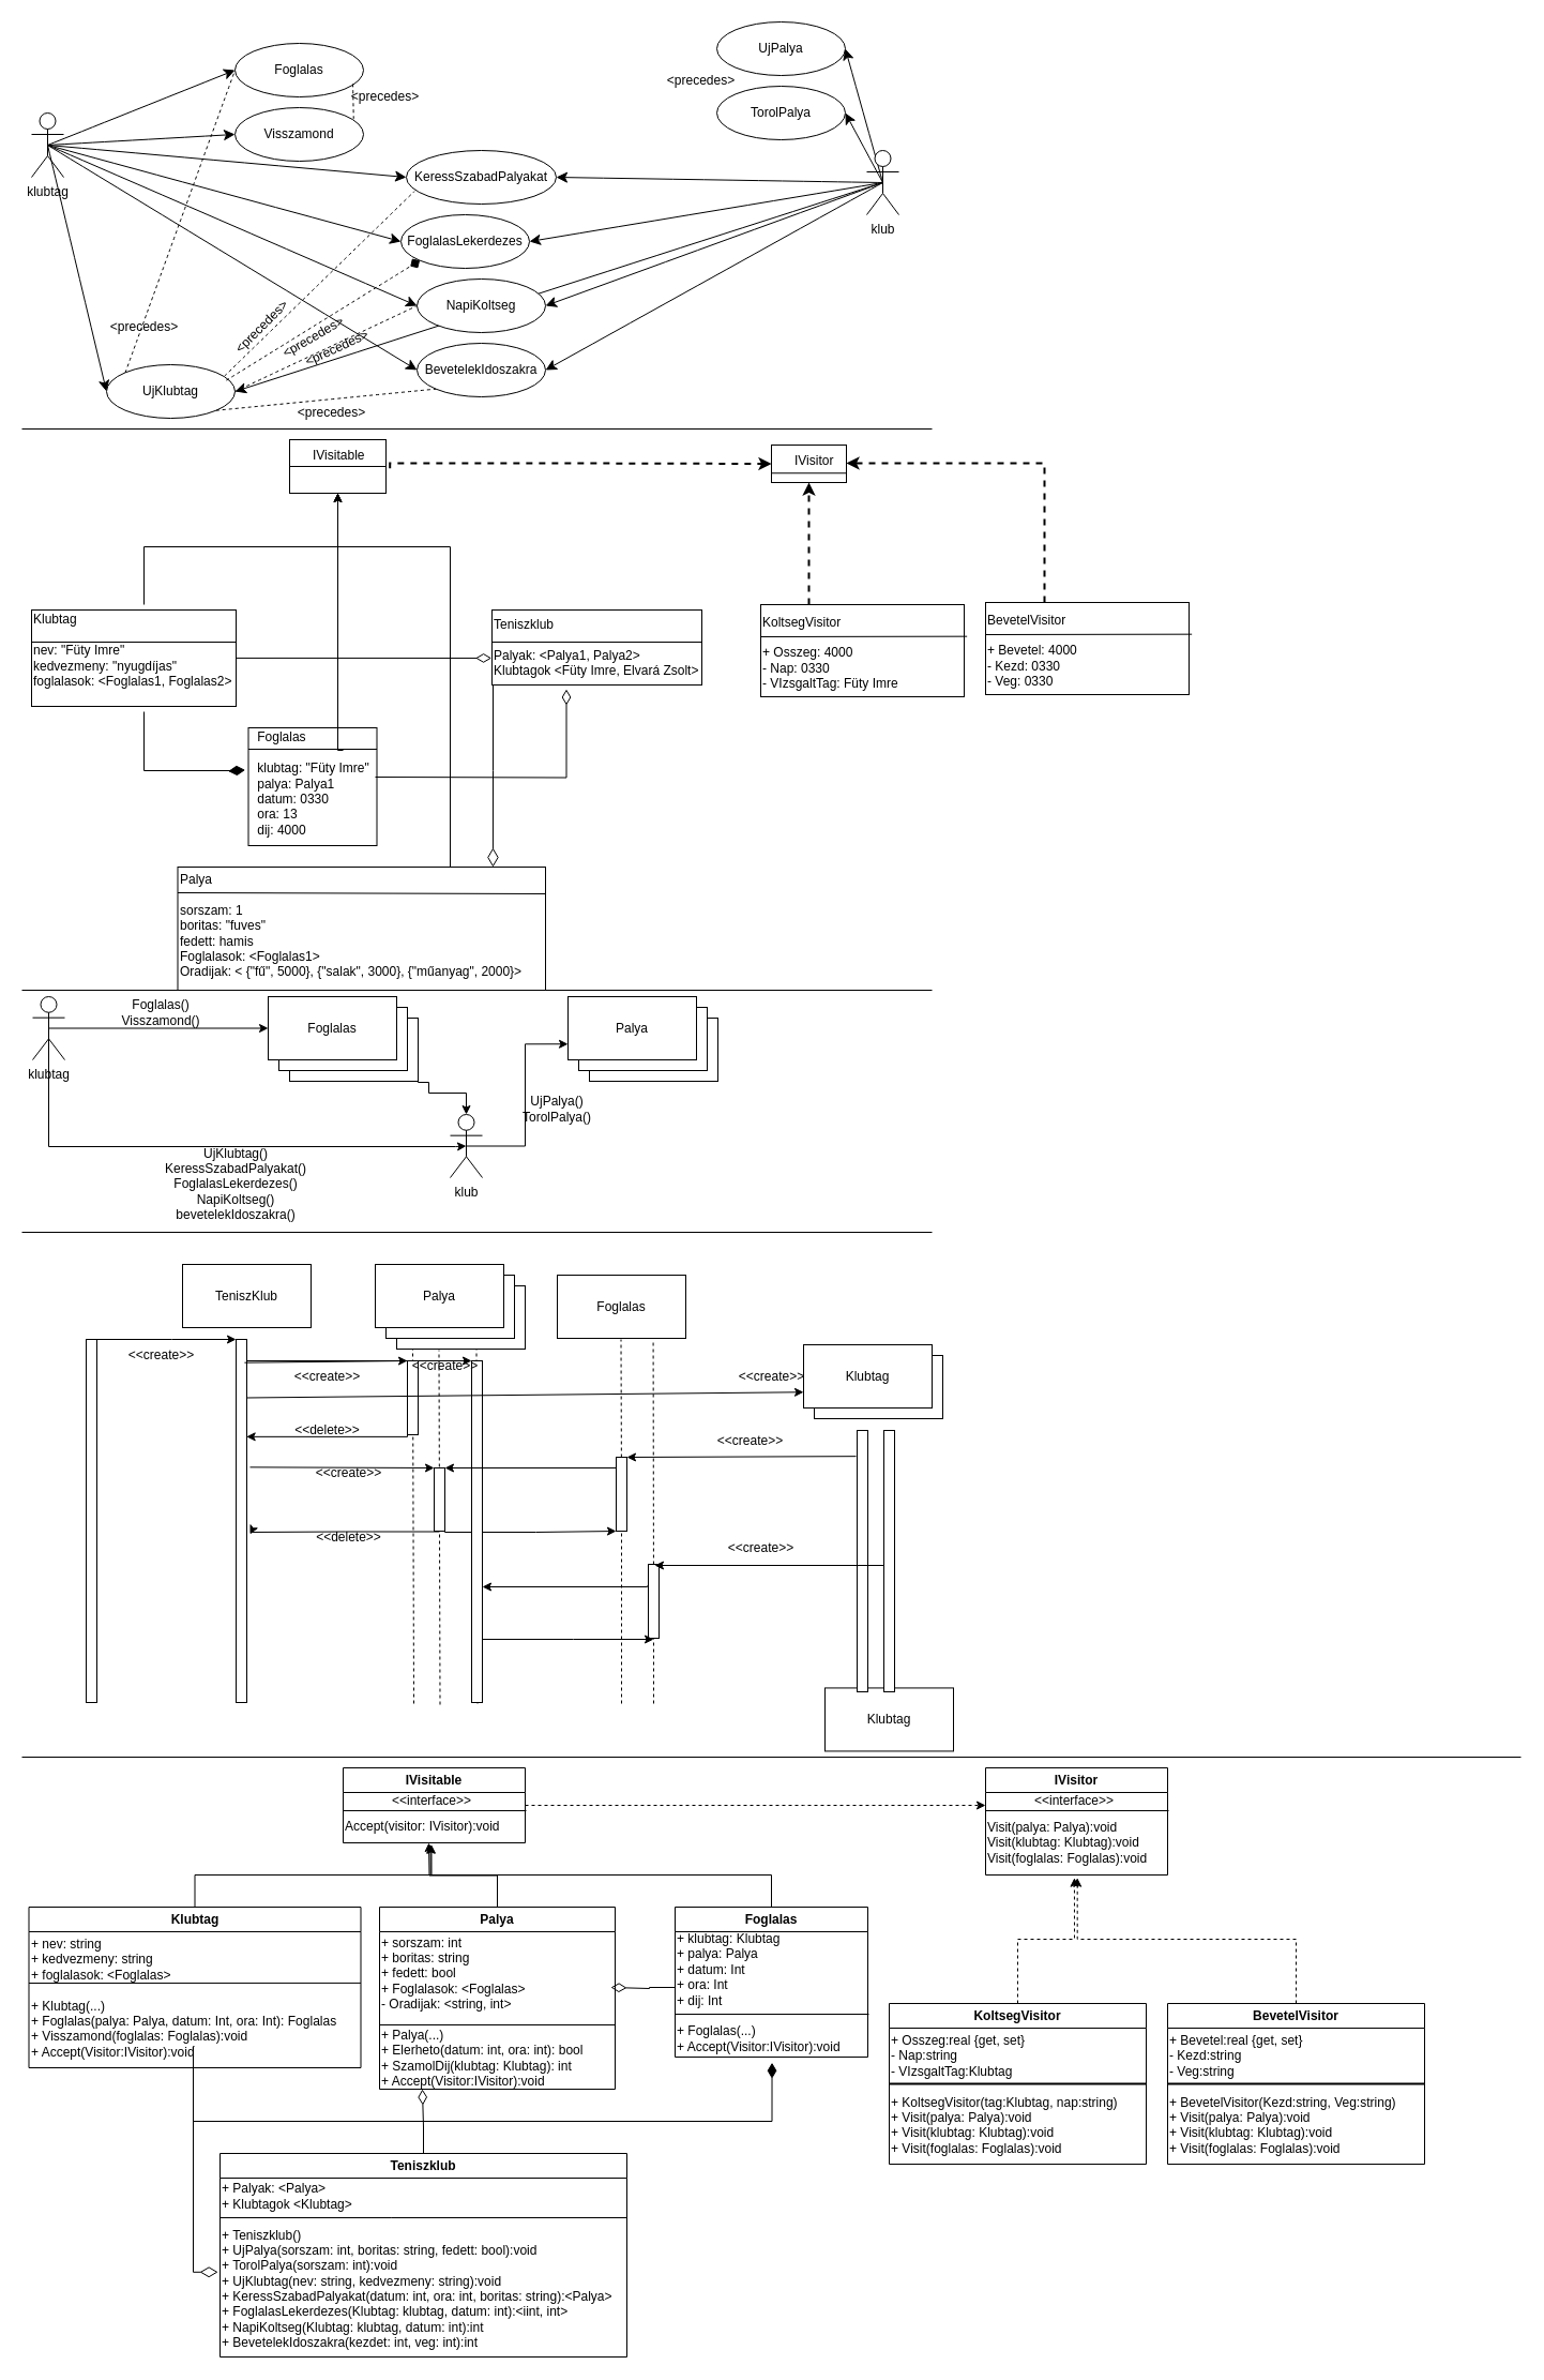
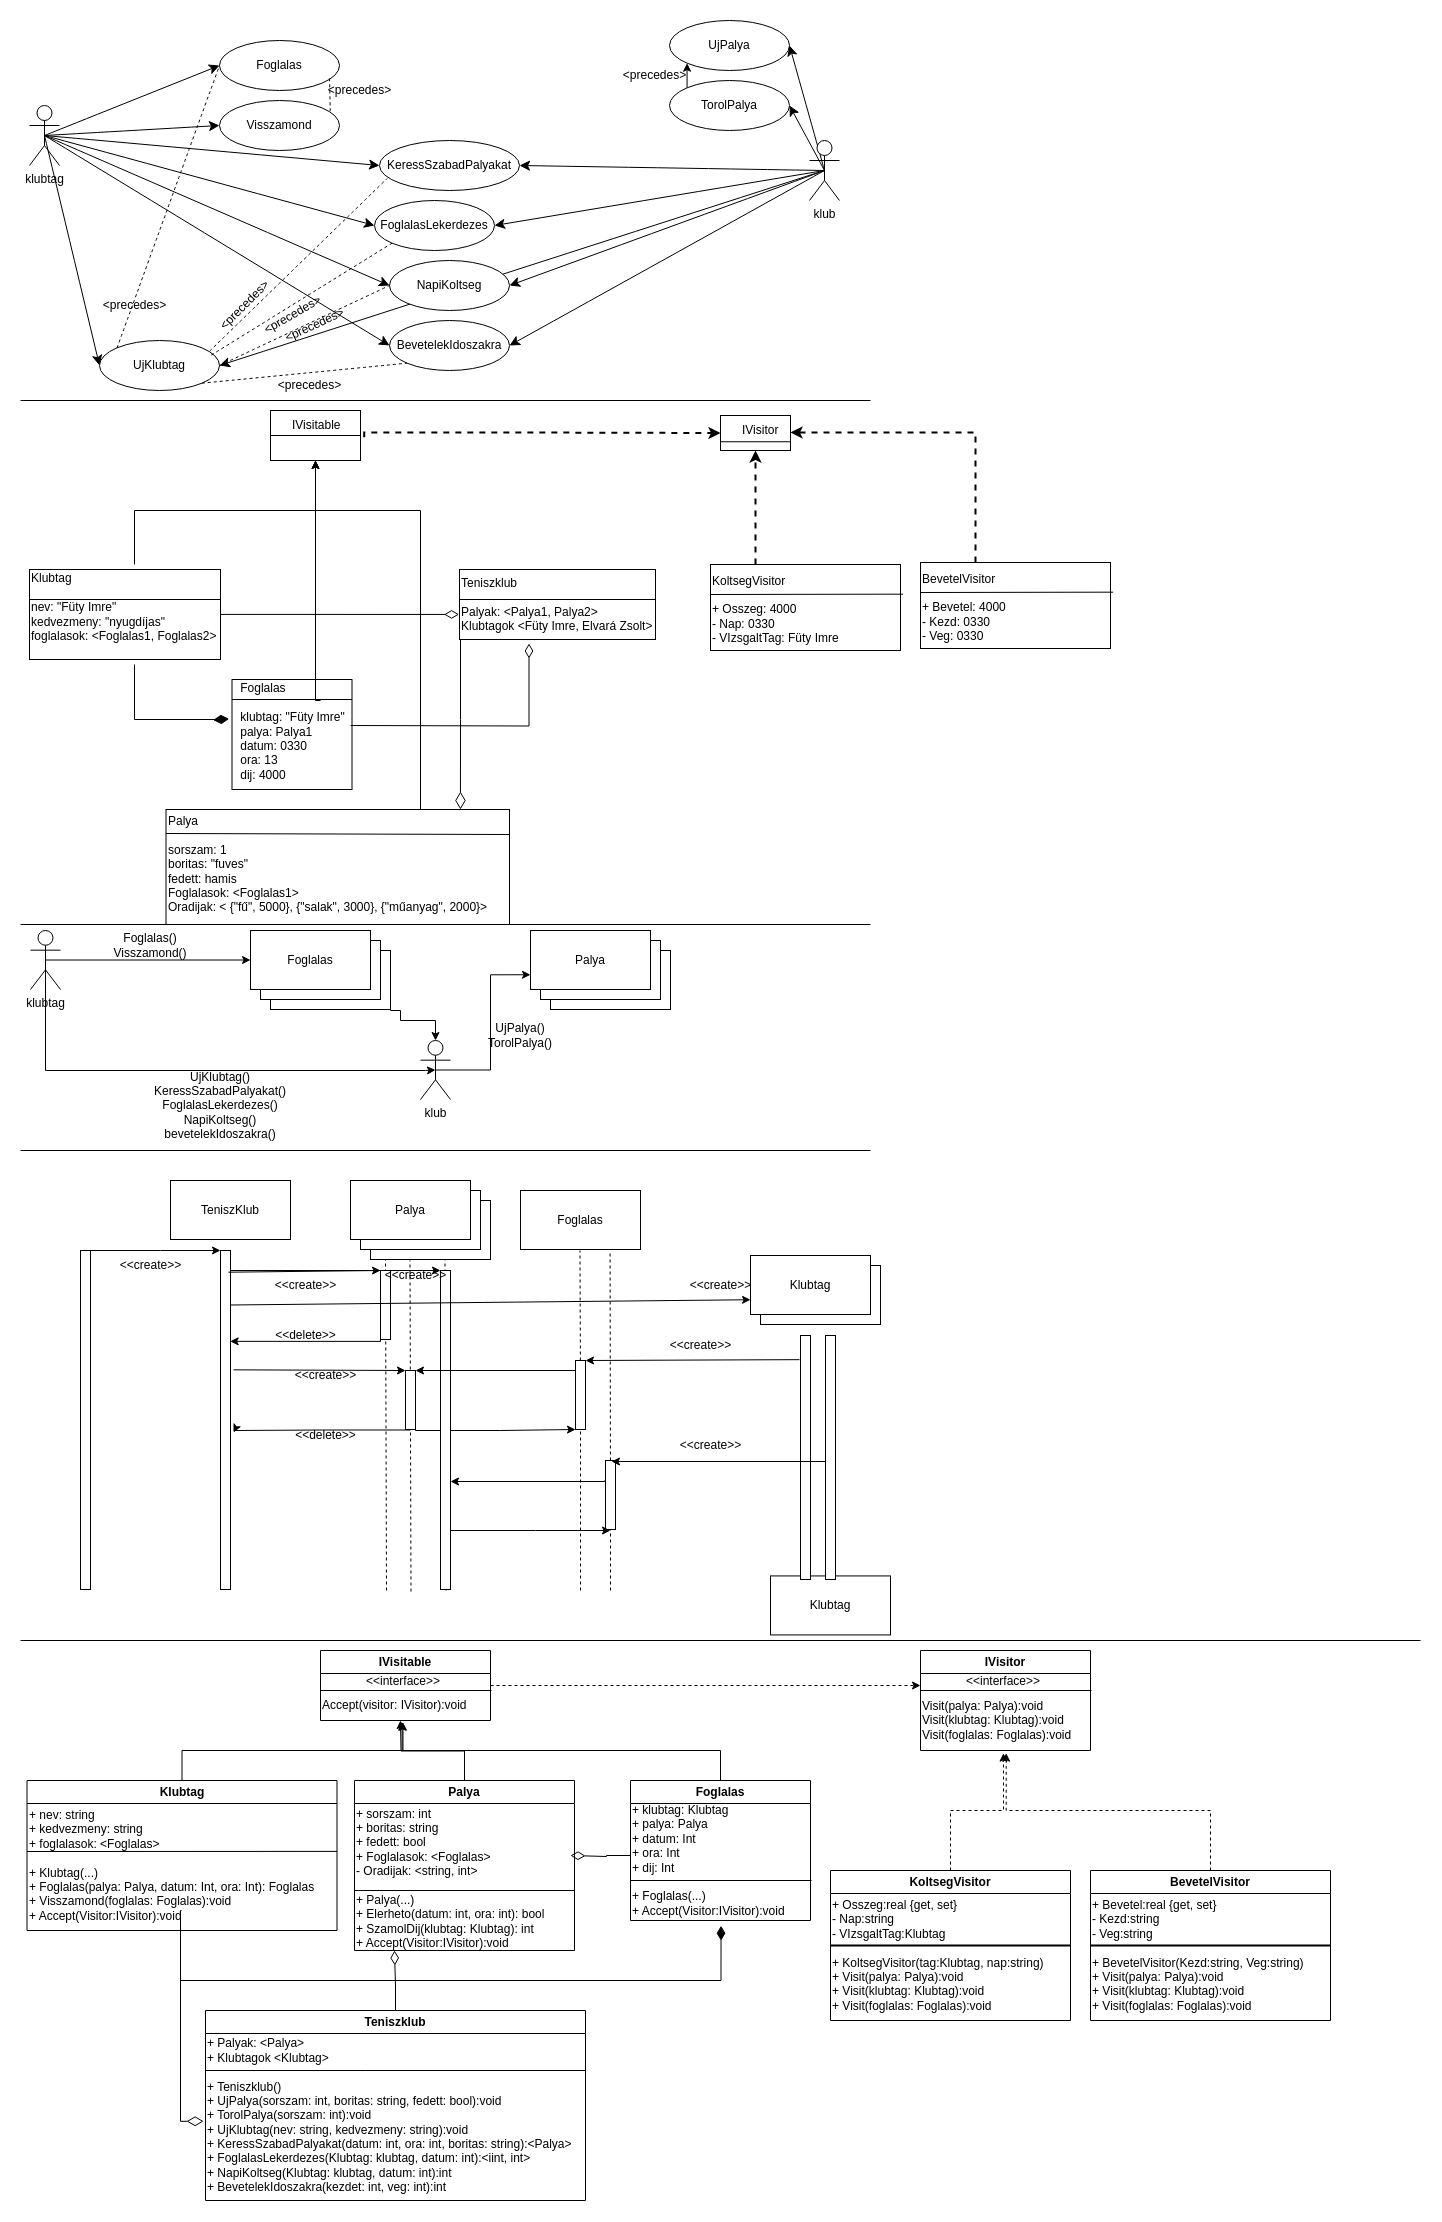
+ <mxCell id="24" style="edgeStyle=orthogonalEdgeStyle;rounded=0;orthogonalLoop=1;jettySize=auto;html=1;exitX=0;exitY=0;exitDx=0;exitDy=0;entryX=0;entryY=1;entryDx=0;entryDy=0;" parent="1" source="25" target="26" edge="1"><mxGeometry relative="1" as="geometry" /></mxCell>
- <mxCell id="62" value="" style="endArrow=diamond;dashed=1;html=1;rounded=0;fontSize=12;startSize=8;endSize=8;curved=1;entryX=0;entryY=1;entryDx=0;entryDy=0;exitX=0.932;exitY=0.292;exitDx=0;exitDy=0;exitPerimeter=0;" parent="1" source="52" target="59" edge="1"><mxGeometry width="50" height="50" relative="1" as="geometry"><mxPoint x="219" y="361" as="sourcePoint" /><mxPoint x="397" y="188" as="targetPoint" /></mxGeometry></mxCell>
+ <mxCell id="62" value="" style="endArrow=none;dashed=1;html=1;rounded=0;fontSize=12;startSize=8;endSize=8;curved=1;entryX=0;entryY=1;entryDx=0;entryDy=0;exitX=0.932;exitY=0.292;exitDx=0;exitDy=0;exitPerimeter=0;" parent="1" source="52" target="59" edge="1"><mxGeometry width="50" height="50" relative="1" as="geometry"><mxPoint x="219" y="361" as="sourcePoint" /><mxPoint x="397" y="188" as="targetPoint" /></mxGeometry></mxCell>
